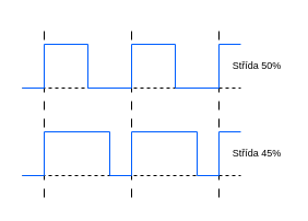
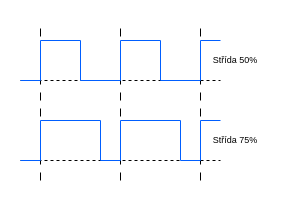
- <mxCell id="29" value="Střída 45%" style="text;html=1;strokeColor=none;fillColor=none;align=center;verticalAlign=middle;whiteSpace=wrap;rounded=0;fontSize=9;" vertex="1" parent="1"><mxGeometry x="210" y="130" width="50" height="20" as="geometry" /></mxCell>
+ <mxCell id="29" value="Střída 75%" style="text;html=1;strokeColor=none;fillColor=none;align=center;verticalAlign=middle;whiteSpace=wrap;rounded=0;fontSize=9;" vertex="1" parent="1"><mxGeometry x="210" y="130" width="50" height="20" as="geometry" /></mxCell>
